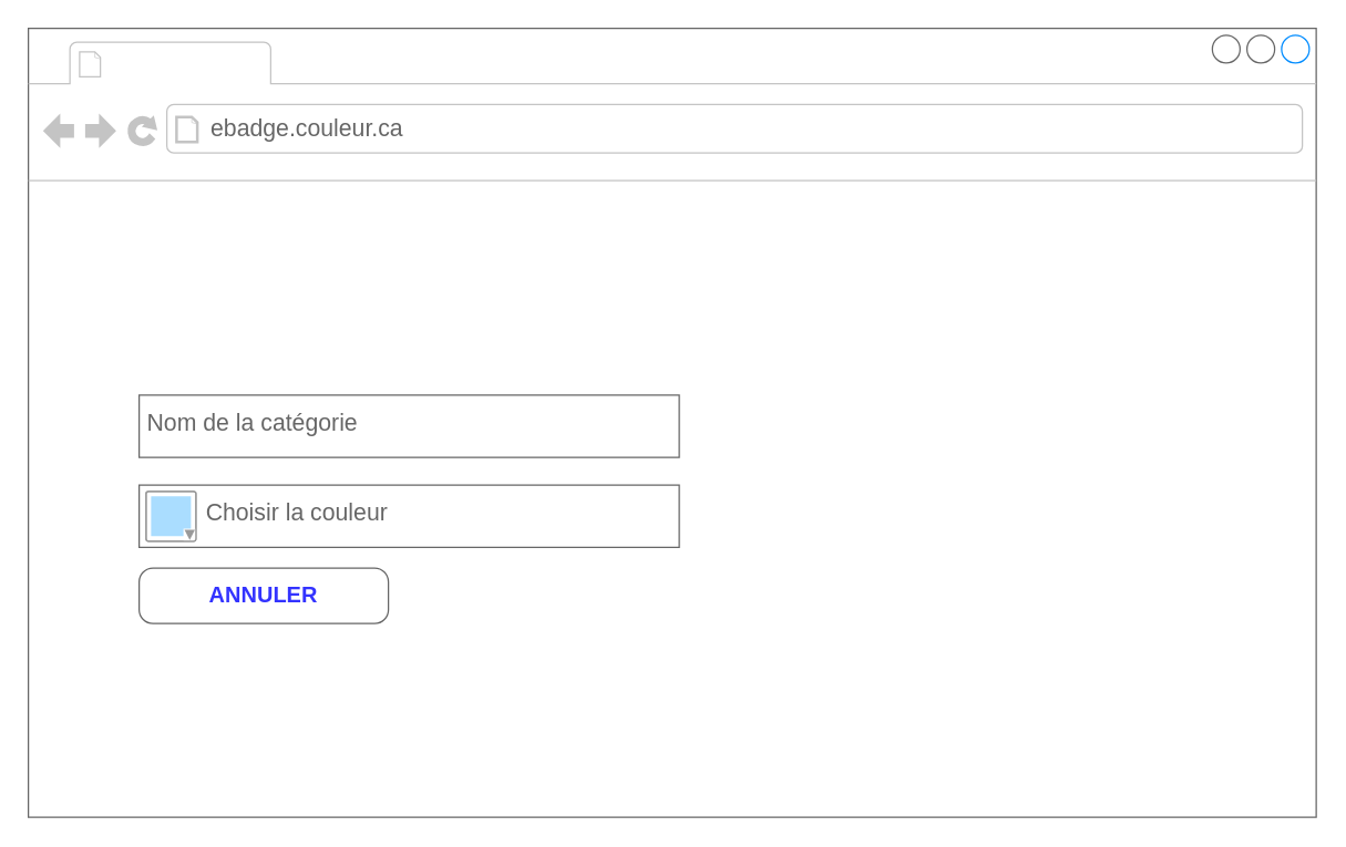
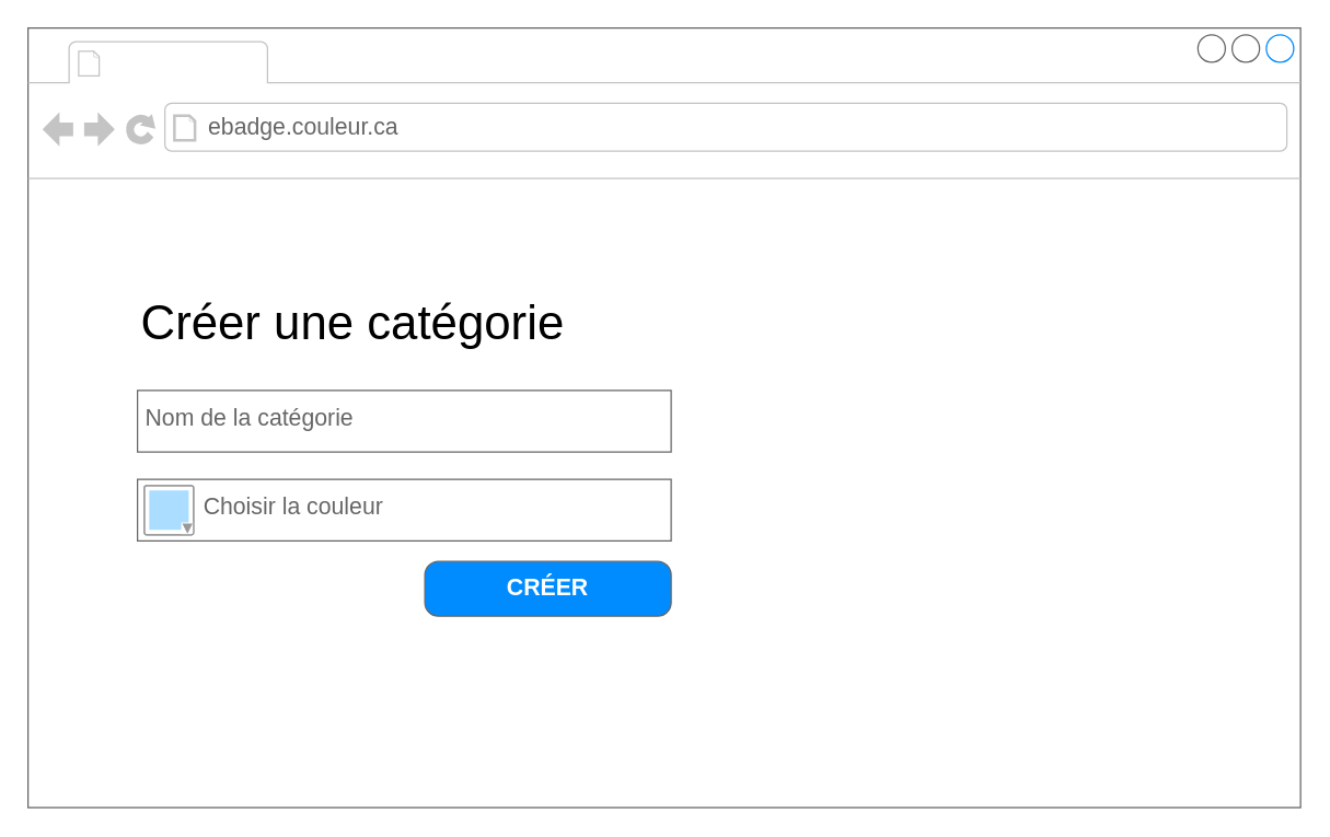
+ <mxCell id="4" value="Créer une catégorie" style="text;html=1;align=center;verticalAlign=middle;whiteSpace=wrap;rounded=0;fontSize=35;" vertex="1" parent="2"><mxGeometry x="50" y="180" width="375" height="70" as="geometry" /></mxCell>
- <mxCell id="9" value="&lt;font style=&quot;color: rgb(51, 51, 255); font-size: 16px;&quot;&gt;ANNULER&lt;/font&gt;" style="strokeWidth=1;shadow=0;dashed=0;align=center;html=1;shape=mxgraph.mockup.buttons.button;strokeColor=#666666;fontColor=#ffffff;mainText=;buttonStyle=round;fontSize=17;fontStyle=1;fillColor=#FFFFFF;whiteSpace=wrap;" vertex="1" parent="2"><mxGeometry x="80" y="390" width="180" height="40" as="geometry" /></mxCell>
+ <mxCell id="8" value="CRÉER" style="strokeWidth=1;shadow=0;dashed=0;align=center;html=1;shape=mxgraph.mockup.buttons.button;strokeColor=#666666;fontColor=#ffffff;mainText=;buttonStyle=round;fontSize=17;fontStyle=1;fillColor=#008cff;whiteSpace=wrap;" vertex="1" parent="2"><mxGeometry x="290" y="390" width="180" height="40" as="geometry" /></mxCell>
